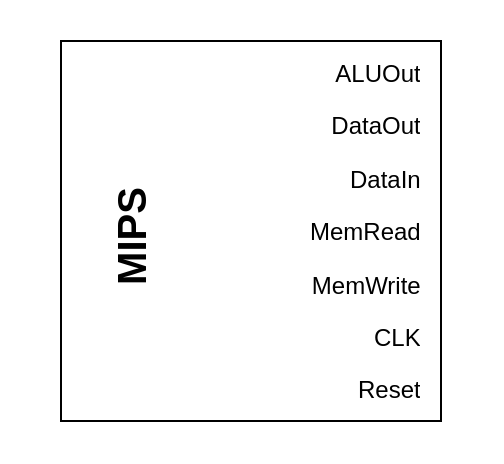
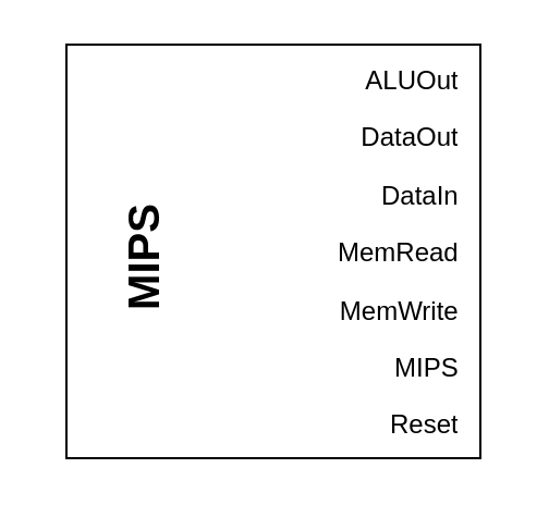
- <mxCell id="3" value="&lt;p style=&quot;text-align: right&quot;&gt;ALUOut&lt;/p&gt;&lt;p style=&quot;text-align: right&quot;&gt;DataOut&lt;/p&gt;&lt;p style=&quot;text-align: right&quot;&gt;DataIn&lt;/p&gt;&lt;p style=&quot;text-align: right&quot;&gt;MemRead&lt;/p&gt;&lt;p style=&quot;text-align: right&quot;&gt;MemWrite&lt;/p&gt;&lt;p style=&quot;text-align: right&quot;&gt;CLK&lt;/p&gt;&lt;p style=&quot;text-align: right&quot;&gt;Reset&lt;/p&gt;" style="text;html=1;strokeColor=none;fillColor=none;spacing=5;spacingTop=-20;whiteSpace=wrap;overflow=hidden;rounded=0;" vertex="1" parent="1"><mxGeometry x="150" y="28" width="80" height="180" as="geometry" /></mxCell>
+ <mxCell id="3" value="&lt;p style=&quot;text-align: right&quot;&gt;ALUOut&lt;/p&gt;&lt;p style=&quot;text-align: right&quot;&gt;DataOut&lt;/p&gt;&lt;p style=&quot;text-align: right&quot;&gt;DataIn&lt;/p&gt;&lt;p style=&quot;text-align: right&quot;&gt;MemRead&lt;/p&gt;&lt;p style=&quot;text-align: right&quot;&gt;MemWrite&lt;/p&gt;&lt;p style=&quot;text-align: right&quot;&gt;MIPS&lt;/p&gt;&lt;p style=&quot;text-align: right&quot;&gt;Reset&lt;/p&gt;" style="text;html=1;strokeColor=none;fillColor=none;spacing=5;spacingTop=-20;whiteSpace=wrap;overflow=hidden;rounded=0;" vertex="1" parent="1"><mxGeometry x="150" y="28" width="80" height="180" as="geometry" /></mxCell>
